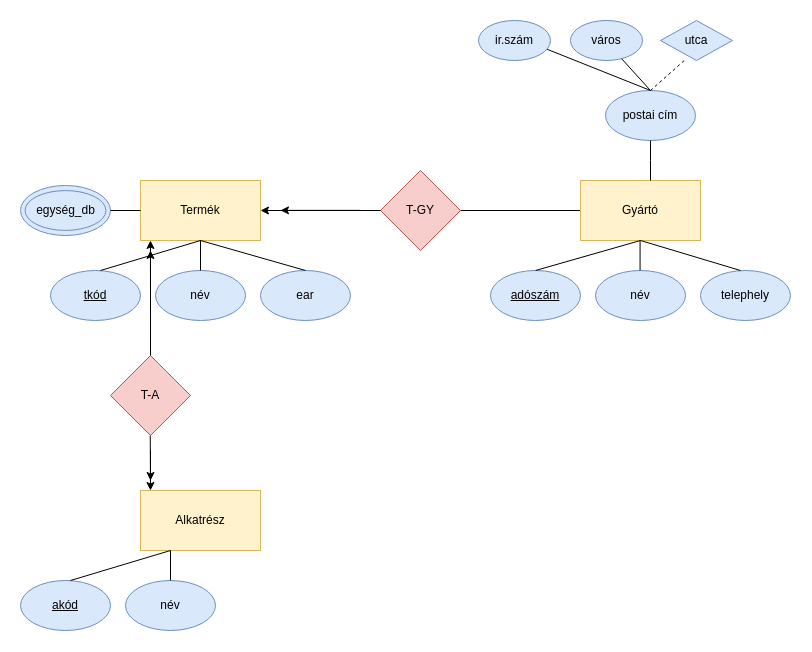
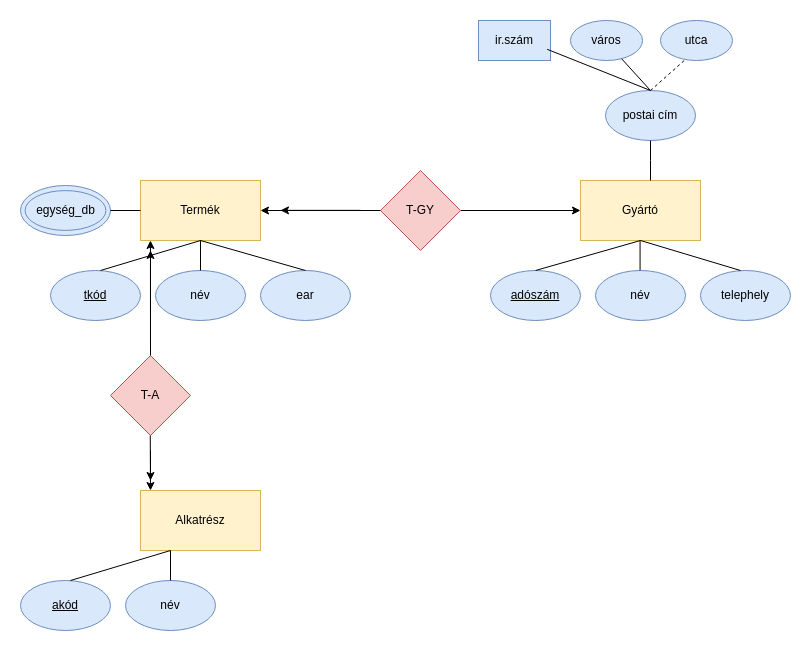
- <mxCell id="25" value="ir.szám" style="ellipse;whiteSpace=wrap;html=1;fillColor=#dae8fc;strokeColor=#6c8ebf;" vertex="1" parent="1"><mxGeometry x="478" y="20" width="72" height="40" as="geometry" /></mxCell>
+ <mxCell id="25" value="ir.szám" style="whiteSpace=wrap;html=1;fillColor=#dae8fc;strokeColor=#6c8ebf;rounded=0;" vertex="1" parent="1"><mxGeometry x="478" y="20" width="72" height="40" as="geometry" /></mxCell>
- <mxCell id="23" value="utca" style="rhombus;whiteSpace=wrap;html=1;fillColor=#dae8fc;strokeColor=#6c8ebf;" vertex="1" parent="1"><mxGeometry x="660" y="20" width="72" height="40" as="geometry" /></mxCell>
+ <mxCell id="23" value="utca" style="ellipse;whiteSpace=wrap;html=1;fillColor=#dae8fc;strokeColor=#6c8ebf;" vertex="1" parent="1"><mxGeometry x="660" y="20" width="72" height="40" as="geometry" /></mxCell>
- <mxCell id="3" value="" style="edgeStyle=orthogonalEdgeStyle;rounded=0;orthogonalLoop=1;jettySize=auto;html=1;entryX=0;entryY=0.5;entryDx=0;entryDy=0;endArrow=none;" edge="1" parent="1" source="4" target="5"><mxGeometry relative="1" as="geometry"><mxPoint x="540" y="210" as="targetPoint" /></mxGeometry></mxCell>
+ <mxCell id="3" value="" style="edgeStyle=orthogonalEdgeStyle;rounded=0;orthogonalLoop=1;jettySize=auto;html=1;entryX=0;entryY=0.5;entryDx=0;entryDy=0;" edge="1" parent="1" source="4" target="5"><mxGeometry relative="1" as="geometry"><mxPoint x="540" y="210" as="targetPoint" /></mxGeometry></mxCell>
